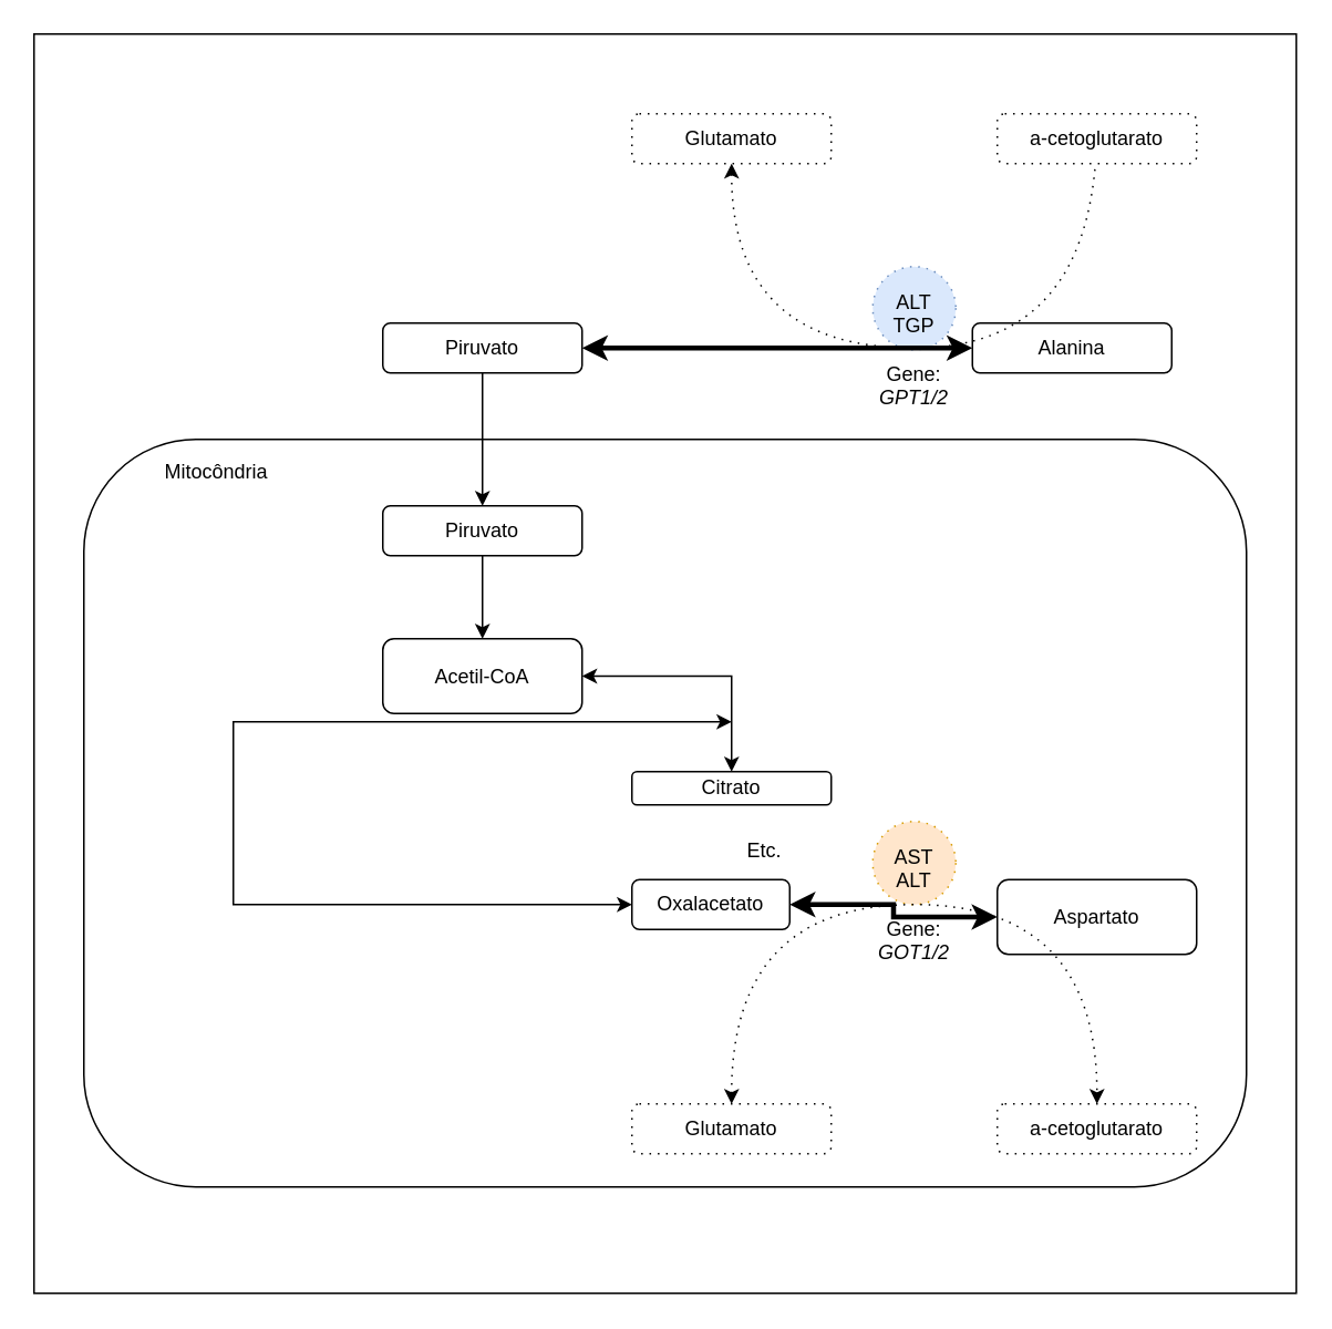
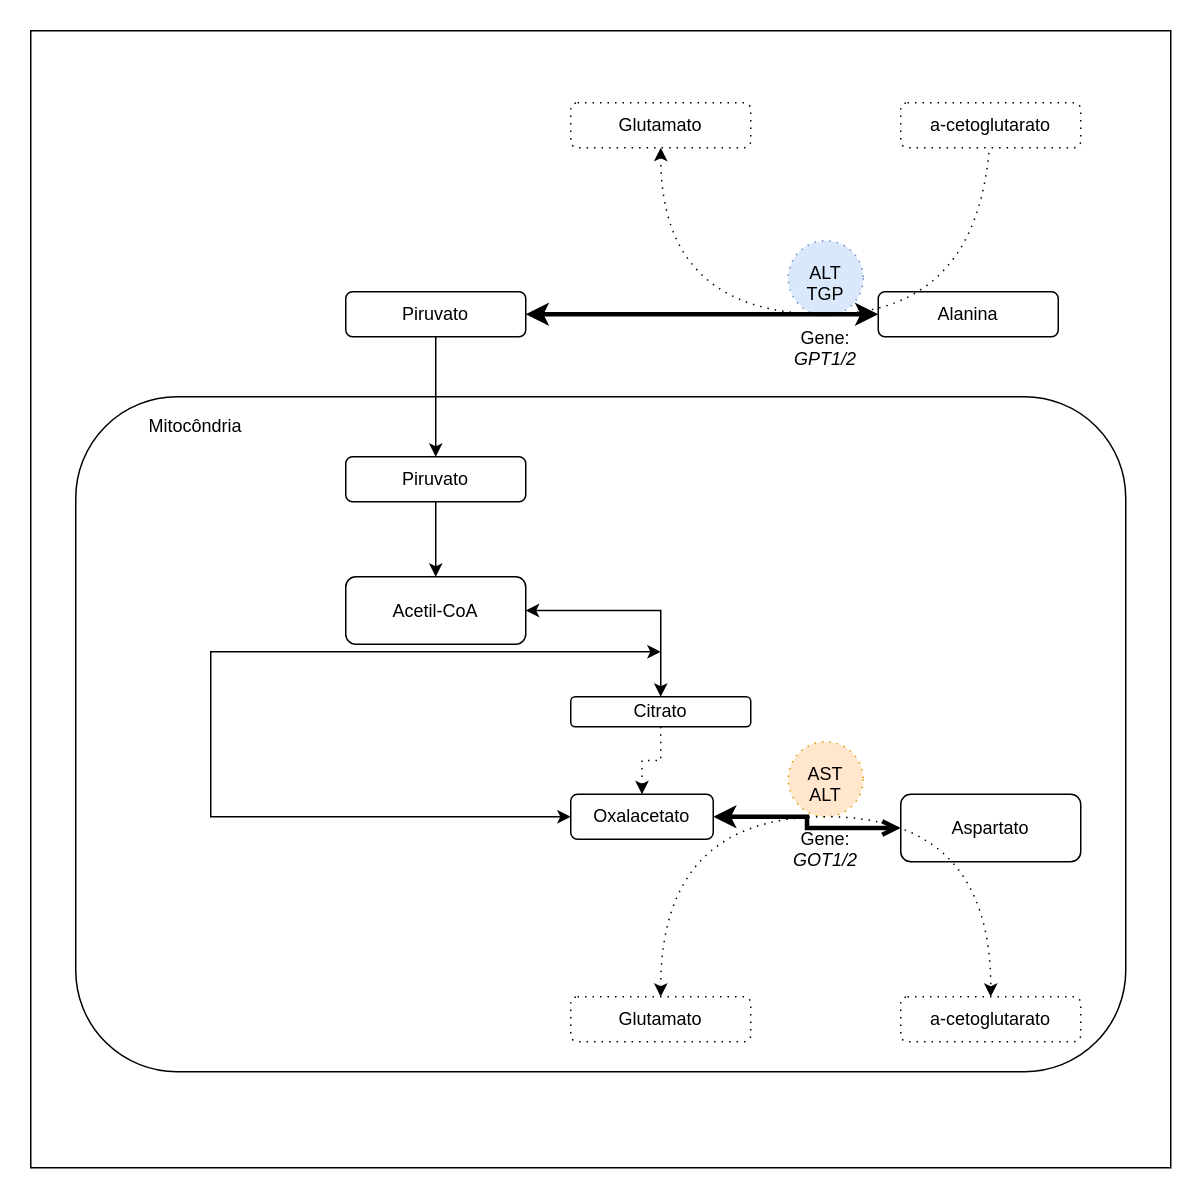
+ <mxCell id="11" value="" style="edgeStyle=orthogonalEdgeStyle;rounded=0;orthogonalLoop=1;jettySize=auto;html=1;dashed=1;dashPattern=1 4;" edge="1" parent="1" source="12" target="15"><mxGeometry relative="1" as="geometry" /></mxCell>
- <mxCell id="21" value="Etc." style="text;html=1;strokeColor=none;fillColor=none;align=center;verticalAlign=middle;whiteSpace=wrap;rounded=0;" vertex="1" parent="1"><mxGeometry x="440" y="501.5" width="40" height="20" as="geometry" /></mxCell>
- <mxCell id="14" value="" style="edgeStyle=orthogonalEdgeStyle;rounded=0;orthogonalLoop=1;jettySize=auto;html=1;startArrow=classic;startFill=1;entryX=0;entryY=0.5;entryDx=0;entryDy=0;strokeWidth=3;" edge="1" parent="1" source="15" target="20"><mxGeometry relative="1" as="geometry"><mxPoint x="580" y="544" as="targetPoint" /></mxGeometry></mxCell>
+ <mxCell id="14" value="" style="edgeStyle=orthogonalEdgeStyle;rounded=0;orthogonalLoop=1;jettySize=auto;html=1;startArrow=classic;startFill=1;entryX=0;entryY=0.5;entryDx=0;entryDy=0;strokeWidth=3;endArrow=open;" edge="1" parent="1" source="15" target="20"><mxGeometry relative="1" as="geometry"><mxPoint x="580" y="544" as="targetPoint" /></mxGeometry></mxCell>
